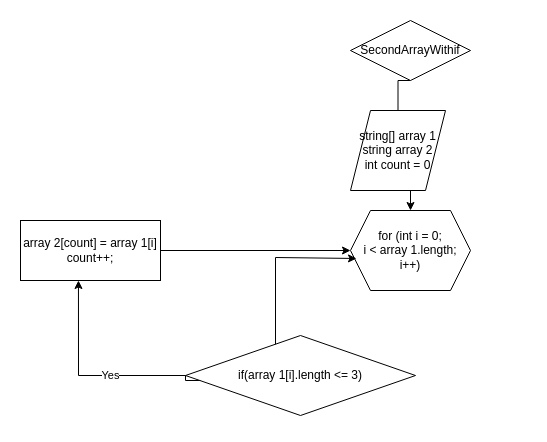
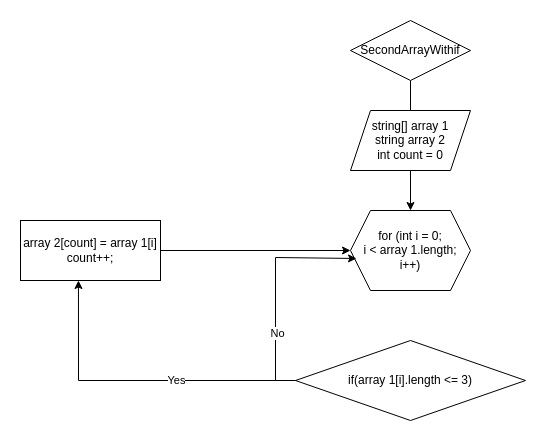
- <mxCell id="5" value="&lt;div&gt;string[] array 1&lt;/div&gt;&lt;div&gt;string array 2&lt;/div&gt;&lt;div&gt;int count = 0&lt;br&gt;&lt;/div&gt;" style="shape=parallelogram;perimeter=parallelogramPerimeter;whiteSpace=wrap;html=1;fixedSize=1;" vertex="1" parent="1"><mxGeometry x="350" y="110" width="95" height="80" as="geometry" /></mxCell>
+ <mxCell id="5" value="&lt;div&gt;string[] array 1&lt;/div&gt;&lt;div&gt;string array 2&lt;/div&gt;&lt;div&gt;int count = 0&lt;br&gt;&lt;/div&gt;" style="shape=parallelogram;perimeter=parallelogramPerimeter;whiteSpace=wrap;html=1;fixedSize=1;" vertex="1" parent="1"><mxGeometry x="350" y="110" width="120" height="60" as="geometry" /></mxCell>
- <mxCell id="13" value="if(array 1[i].length &amp;lt;= 3)" style="rhombus;whiteSpace=wrap;html=1;" vertex="1" parent="1"><mxGeometry x="185" y="335" width="230" height="80" as="geometry" /></mxCell>
+ <mxCell id="13" value="if(array 1[i].length &amp;lt;= 3)" style="rhombus;whiteSpace=wrap;html=1;" vertex="1" parent="1"><mxGeometry x="295" y="340" width="230" height="80" as="geometry" /></mxCell>
